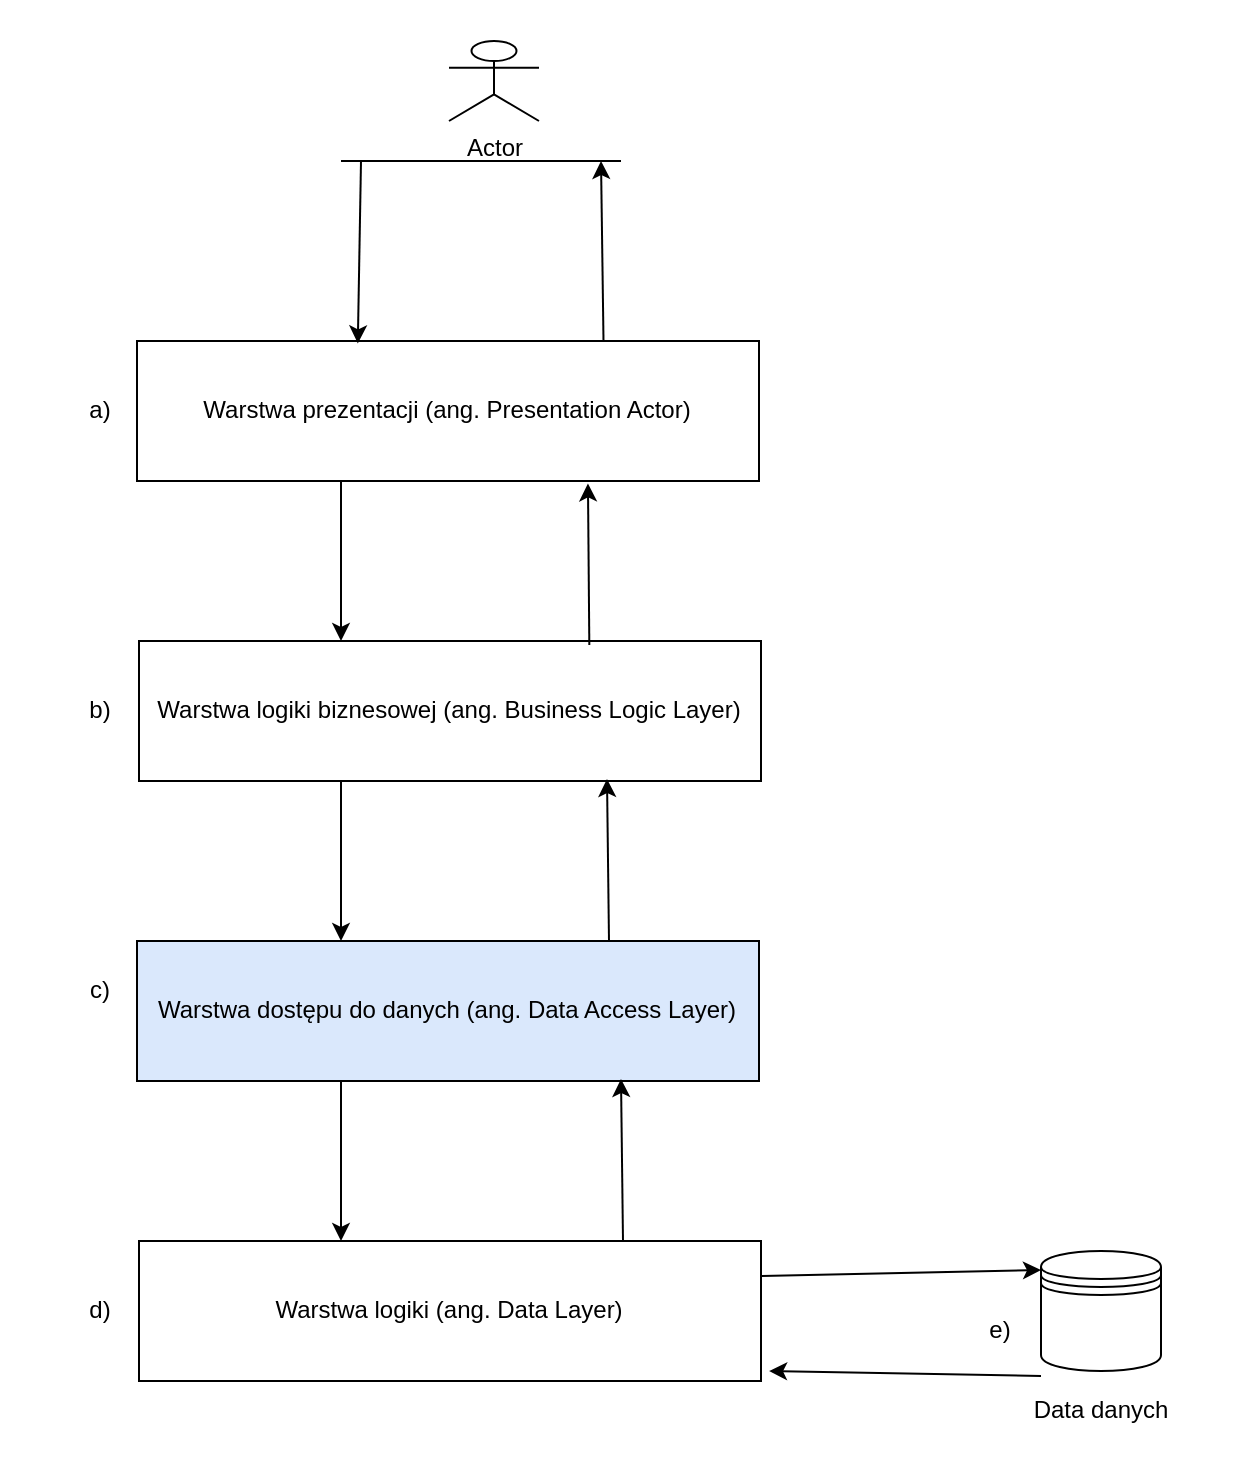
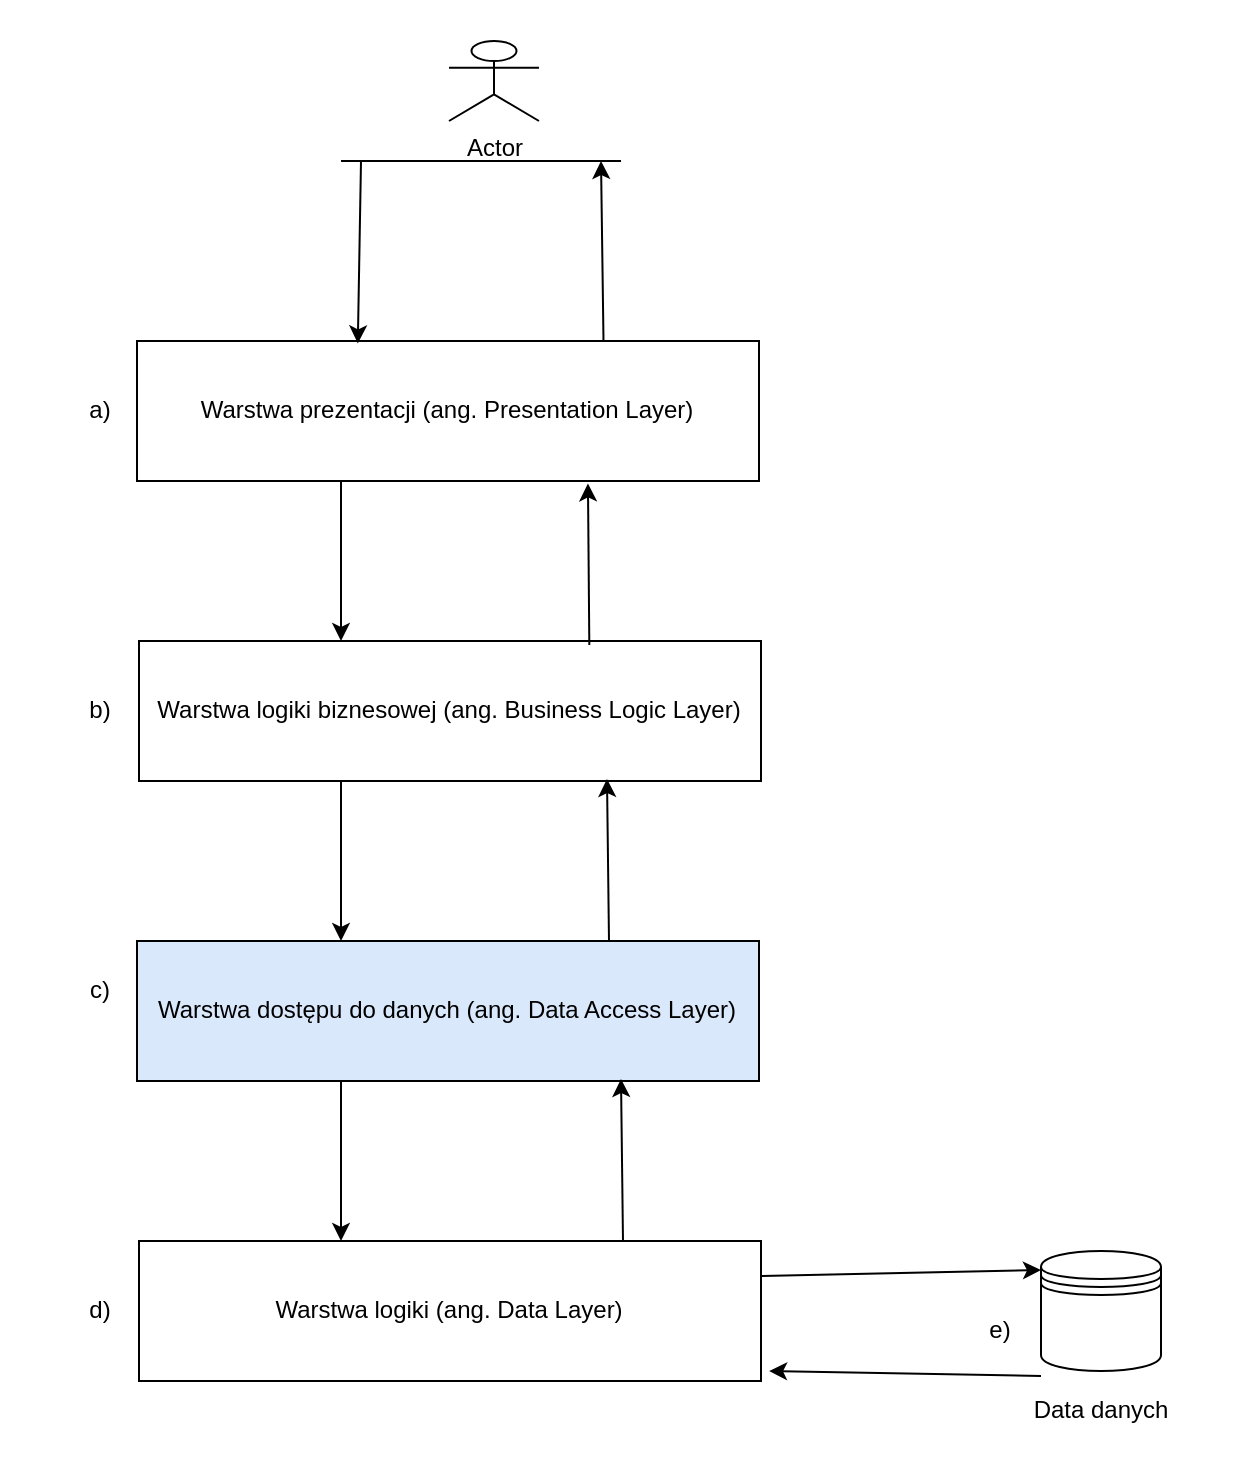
- <mxCell id="2" value="Warstwa prezentacji (ang. Presentation Actor)" style="rounded=0;whiteSpace=wrap;html=1;" vertex="1" parent="1"><mxGeometry x="68" y="170" width="311" height="70" as="geometry" /></mxCell>
+ <mxCell id="2" value="Warstwa prezentacji (ang. Presentation Layer)" style="rounded=0;whiteSpace=wrap;html=1;" vertex="1" parent="1"><mxGeometry x="68" y="170" width="311" height="70" as="geometry" /></mxCell>
